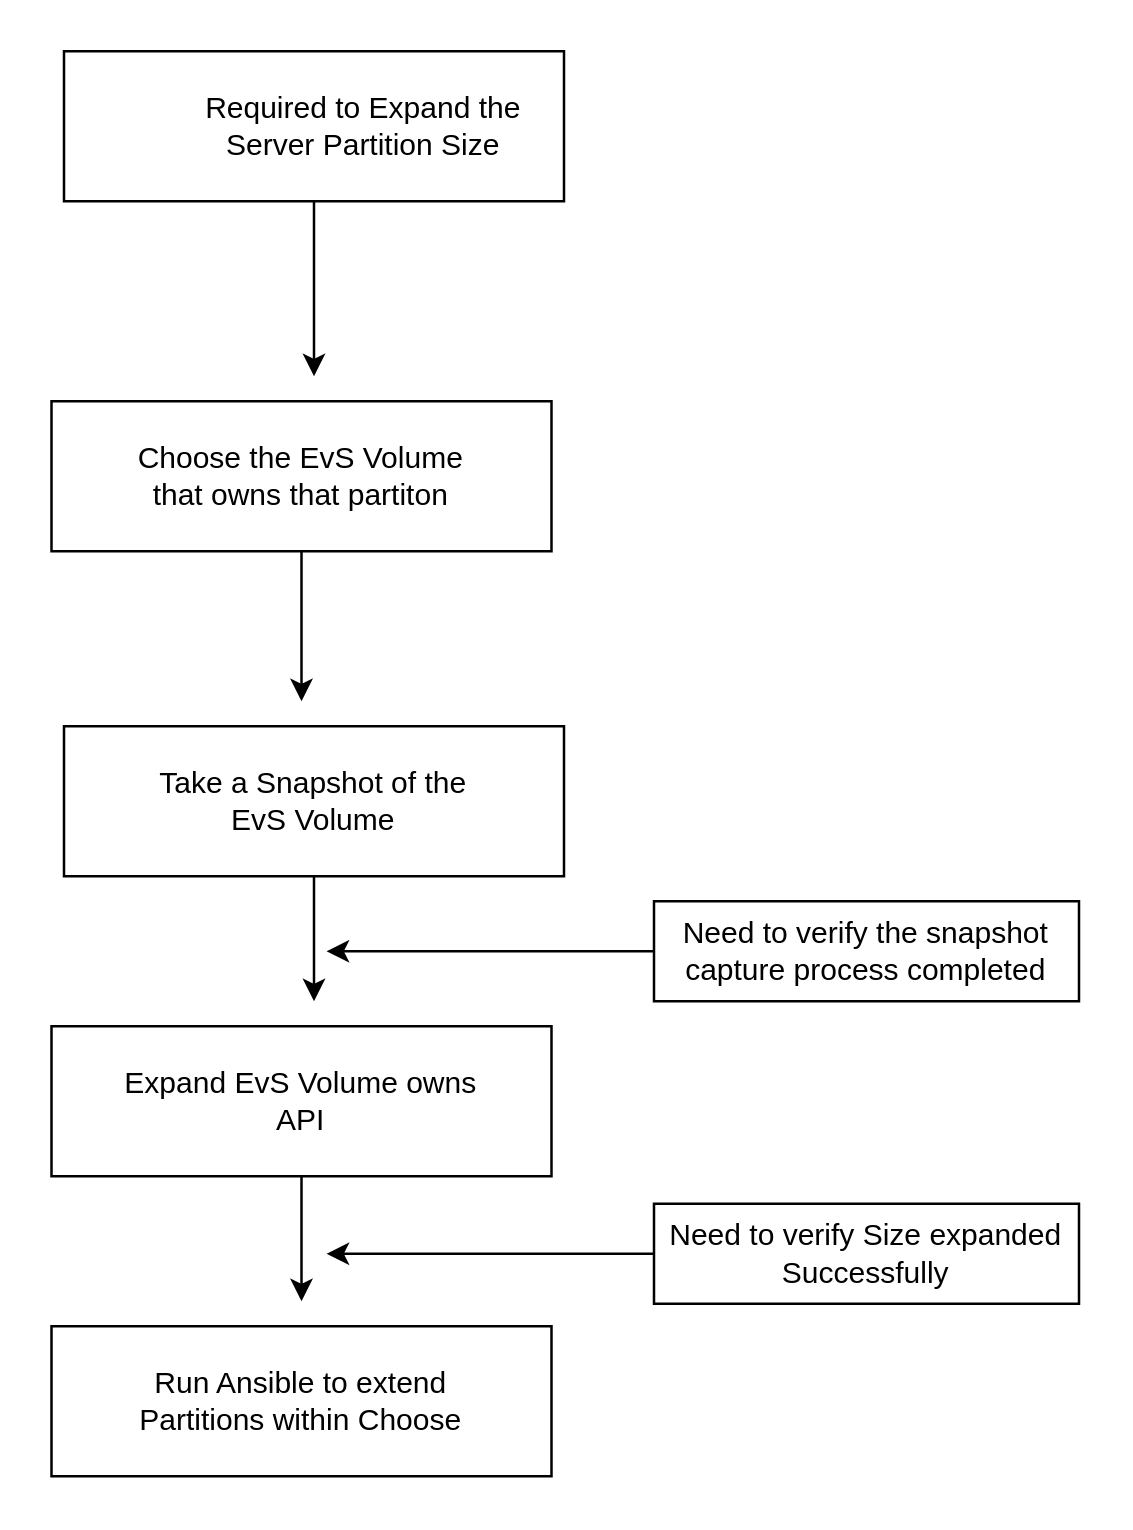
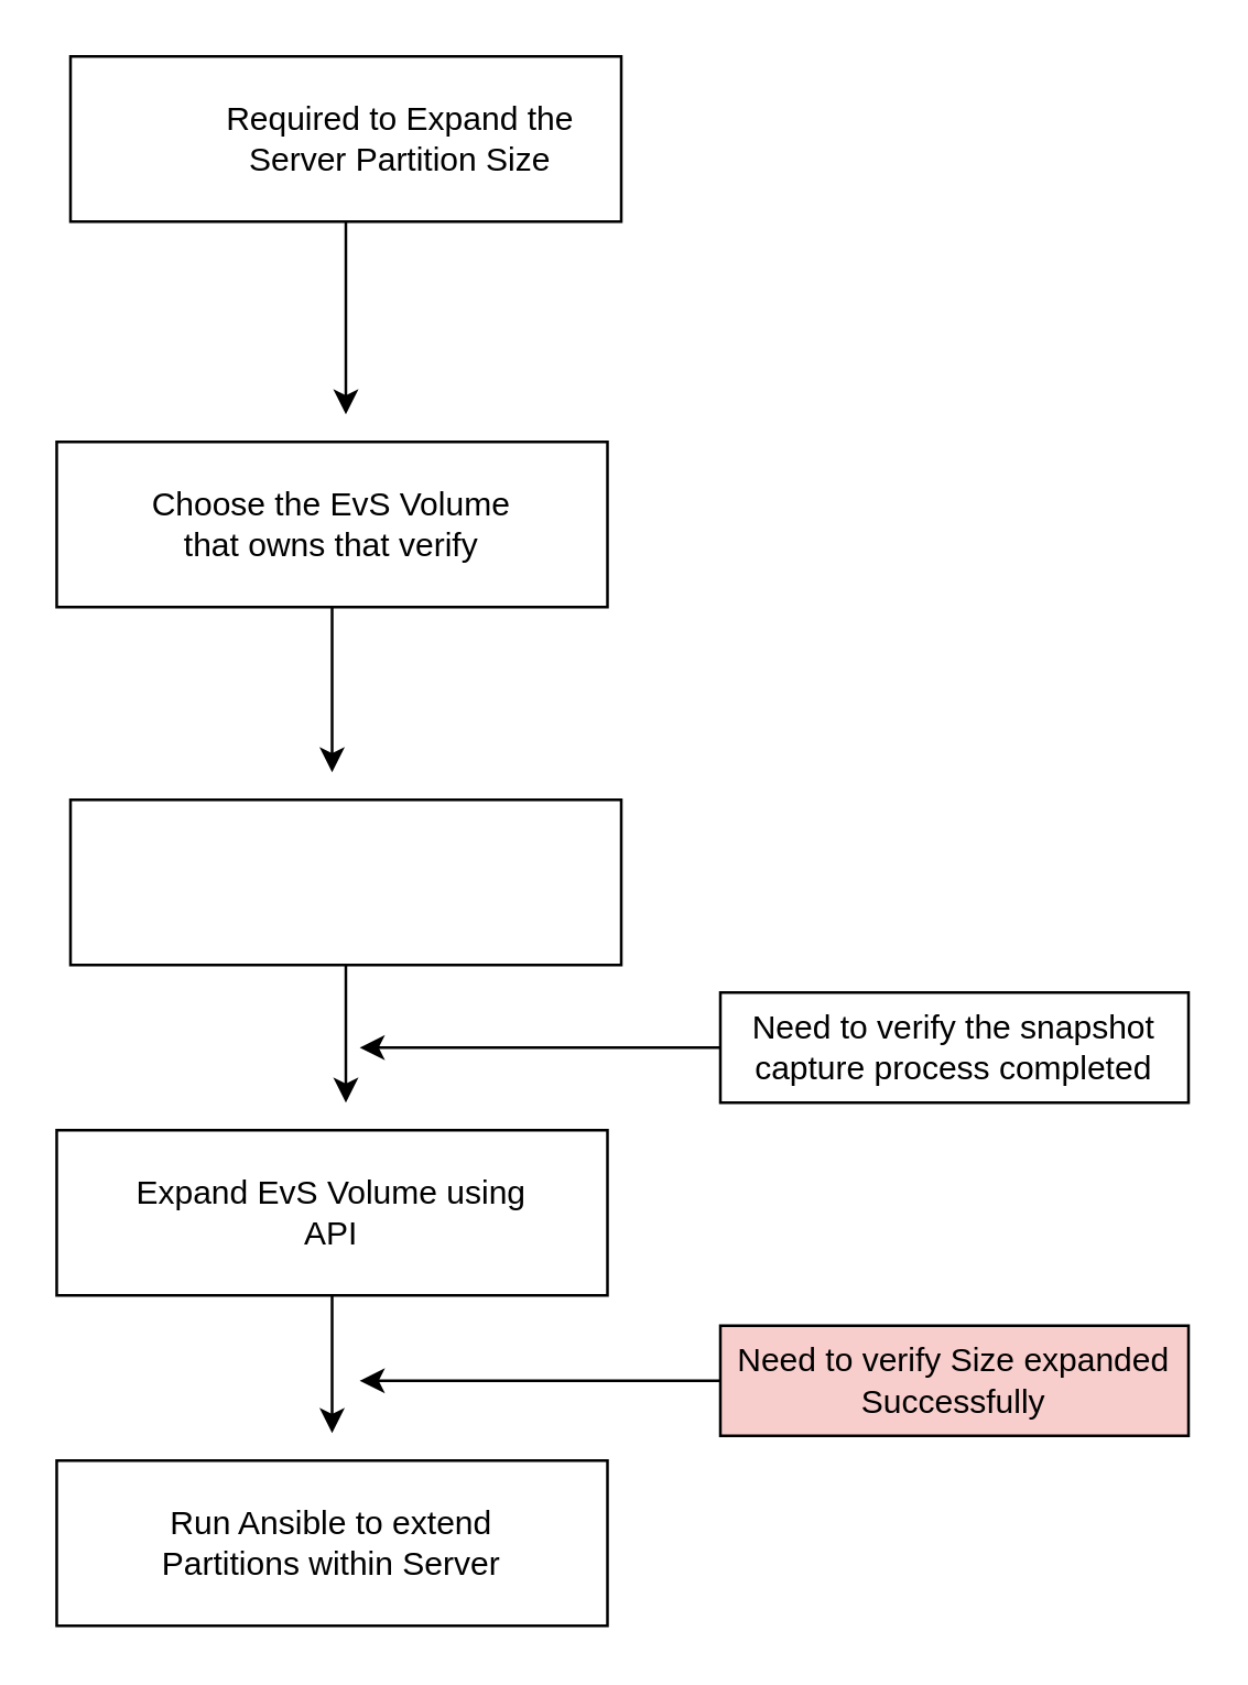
- <mxCell id="7" value="Choose the EvS Volume that owns that partiton" style="text;html=1;align=center;verticalAlign=middle;whiteSpace=wrap;rounded=0;" vertex="1" parent="1"><mxGeometry x="45" y="175" width="150" height="30" as="geometry" /></mxCell>
+ <mxCell id="7" value="Choose the EvS Volume that owns that verify" style="text;html=1;align=center;verticalAlign=middle;whiteSpace=wrap;rounded=0;" vertex="1" parent="1"><mxGeometry x="45" y="175" width="150" height="30" as="geometry" /></mxCell>
- <mxCell id="10" value="Take a Snapshot of the EvS Volume" style="text;html=1;align=center;verticalAlign=middle;whiteSpace=wrap;rounded=0;" vertex="1" parent="1"><mxGeometry x="50" y="305" width="150" height="30" as="geometry" /></mxCell>
- <mxCell id="13" value="Expand EvS Volume owns API" style="text;html=1;align=center;verticalAlign=middle;whiteSpace=wrap;rounded=0;" vertex="1" parent="1"><mxGeometry x="45" y="425" width="150" height="30" as="geometry" /></mxCell>
+ <mxCell id="13" value="Expand EvS Volume using API" style="text;html=1;align=center;verticalAlign=middle;whiteSpace=wrap;rounded=0;" vertex="1" parent="1"><mxGeometry x="45" y="425" width="150" height="30" as="geometry" /></mxCell>
- <mxCell id="17" value="Need to verify Size expanded Successfully" style="rounded=0;whiteSpace=wrap;html=1;" vertex="1" parent="1"><mxGeometry x="261" y="481" width="170" height="40" as="geometry" /></mxCell>
+ <mxCell id="17" value="Need to verify Size expanded Successfully" style="rounded=0;whiteSpace=wrap;html=1;fillColor=#f8cecc;" vertex="1" parent="1"><mxGeometry x="261" y="481" width="170" height="40" as="geometry" /></mxCell>
- <mxCell id="15" value="Run Ansible to extend Partitions within Choose" style="text;html=1;align=center;verticalAlign=middle;whiteSpace=wrap;rounded=0;" vertex="1" parent="1"><mxGeometry x="45" y="545" width="150" height="30" as="geometry" /></mxCell>
+ <mxCell id="15" value="Run Ansible to extend Partitions within Server" style="text;html=1;align=center;verticalAlign=middle;whiteSpace=wrap;rounded=0;" vertex="1" parent="1"><mxGeometry x="45" y="545" width="150" height="30" as="geometry" /></mxCell>
